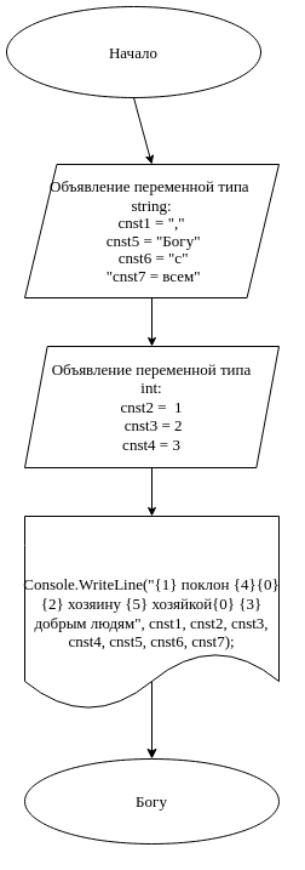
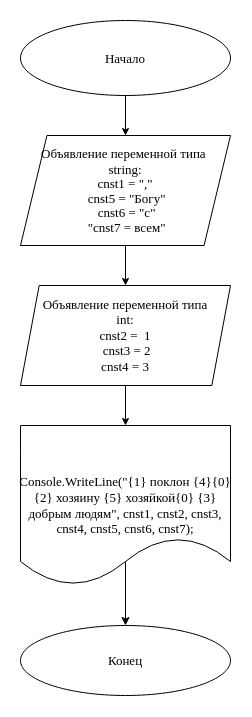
- <mxCell id="5" value="&lt;font style=&quot;font-size:13px;font-family:Times New Roman;color:#000000;direction:ltr;letter-spacing:0px;line-height:120.0%;opacity:1&quot;&gt;Начало&lt;/font&gt;" style="verticalAlign=middle;align=center;vsdxID=1;fillColor=#ffffff;gradientColor=none;shape=stencil(pZDBDsIgEER/ZbN3UjTpDfiXjd0WIkKzoG3/vmiN8eTF02ZeZieZMcXTzFCq5CsvYajeYkieJVR0ZszCk+R7GpyZqXpnbvnBsFpUGmGz2GvsnCG5gDR47hFkO26TJ/0xwapoDUVJrlRDThYbiyQTq/asxkhT8yOUhXl+y1/R6v/k7ig0hhiP9k/2Xbh7TeN2);strokeColor=#000000;spacingTop=-3;spacingBottom=-3;spacingLeft=-3;spacingRight=-3;labelBackgroundColor=none;rounded=0;html=1;whiteSpace=wrap;" parent="4" vertex="1"><mxGeometry x="5" y="5" width="210" height="75" as="geometry" /></mxCell>
+ <mxCell id="5" value="&lt;font style=&quot;font-size:13px;font-family:Times New Roman;color:#000000;direction:ltr;letter-spacing:0px;line-height:120.0%;opacity:1&quot;&gt;Начало&lt;/font&gt;" style="verticalAlign=middle;align=center;vsdxID=1;fillColor=#ffffff;gradientColor=none;shape=stencil(pZDBDsIgEER/ZbN3UjTpDfiXjd0WIkKzoG3/vmiN8eTF02ZeZieZMcXTzFCq5CsvYajeYkieJVR0ZszCk+R7GpyZqXpnbvnBsFpUGmGz2GvsnCG5gDR47hFkO26TJ/0xwapoDUVJrlRDThYbiyQTq/asxkhT8yOUhXl+y1/R6v/k7ig0hhiP9k/2Xbh7TeN2);strokeColor=#000000;spacingTop=-3;spacingBottom=-3;spacingLeft=-3;spacingRight=-3;labelBackgroundColor=none;rounded=0;html=1;whiteSpace=wrap;" parent="4" vertex="1"><mxGeometry x="20" y="20" width="210" height="75" as="geometry" /></mxCell>
- <mxCell id="9" value="&lt;font style=&quot;font-size:13px;font-family:Times New Roman;color:#000000;direction:ltr;letter-spacing:0px;line-height:120.0%;opacity:1&quot;&gt;Богу&lt;/font&gt;" style="verticalAlign=middle;align=center;vsdxID=7;fillColor=#ffffff;gradientColor=none;shape=stencil(pZDBDsIgEER/ZbN3UjTpDfiXjd0WIkKzoG3/vmiN8eTF02ZeZieZMcXTzFCq5CsvYajeYkieJVR0ZszCk+R7GpyZqXpnbvnBsFpUGmGz2GvsnCG5gDR47hFkO26TJ/0xwapoDUVJrlRDThYbiyQTq/asxkhT8yOUhXl+y1/R6v/k7ig0hhiP9k/2Xbh7TeN2);strokeColor=#000000;spacingTop=-3;spacingBottom=-3;spacingLeft=-3;spacingRight=-3;labelBackgroundColor=none;rounded=0;html=1;whiteSpace=wrap;" parent="4" vertex="1"><mxGeometry x="20" y="625" width="210" height="70" as="geometry" /></mxCell>
+ <mxCell id="9" value="&lt;font style=&quot;font-size:13px;font-family:Times New Roman;color:#000000;direction:ltr;letter-spacing:0px;line-height:120.0%;opacity:1&quot;&gt;Конец&lt;/font&gt;" style="verticalAlign=middle;align=center;vsdxID=7;fillColor=#ffffff;gradientColor=none;shape=stencil(pZDBDsIgEER/ZbN3UjTpDfiXjd0WIkKzoG3/vmiN8eTF02ZeZieZMcXTzFCq5CsvYajeYkieJVR0ZszCk+R7GpyZqXpnbvnBsFpUGmGz2GvsnCG5gDR47hFkO26TJ/0xwapoDUVJrlRDThYbiyQTq/asxkhT8yOUhXl+y1/R6v/k7ig0hhiP9k/2Xbh7TeN2);strokeColor=#000000;spacingTop=-3;spacingBottom=-3;spacingLeft=-3;spacingRight=-3;labelBackgroundColor=none;rounded=0;html=1;whiteSpace=wrap;" parent="4" vertex="1"><mxGeometry x="20" y="625" width="210" height="70" as="geometry" /></mxCell>
